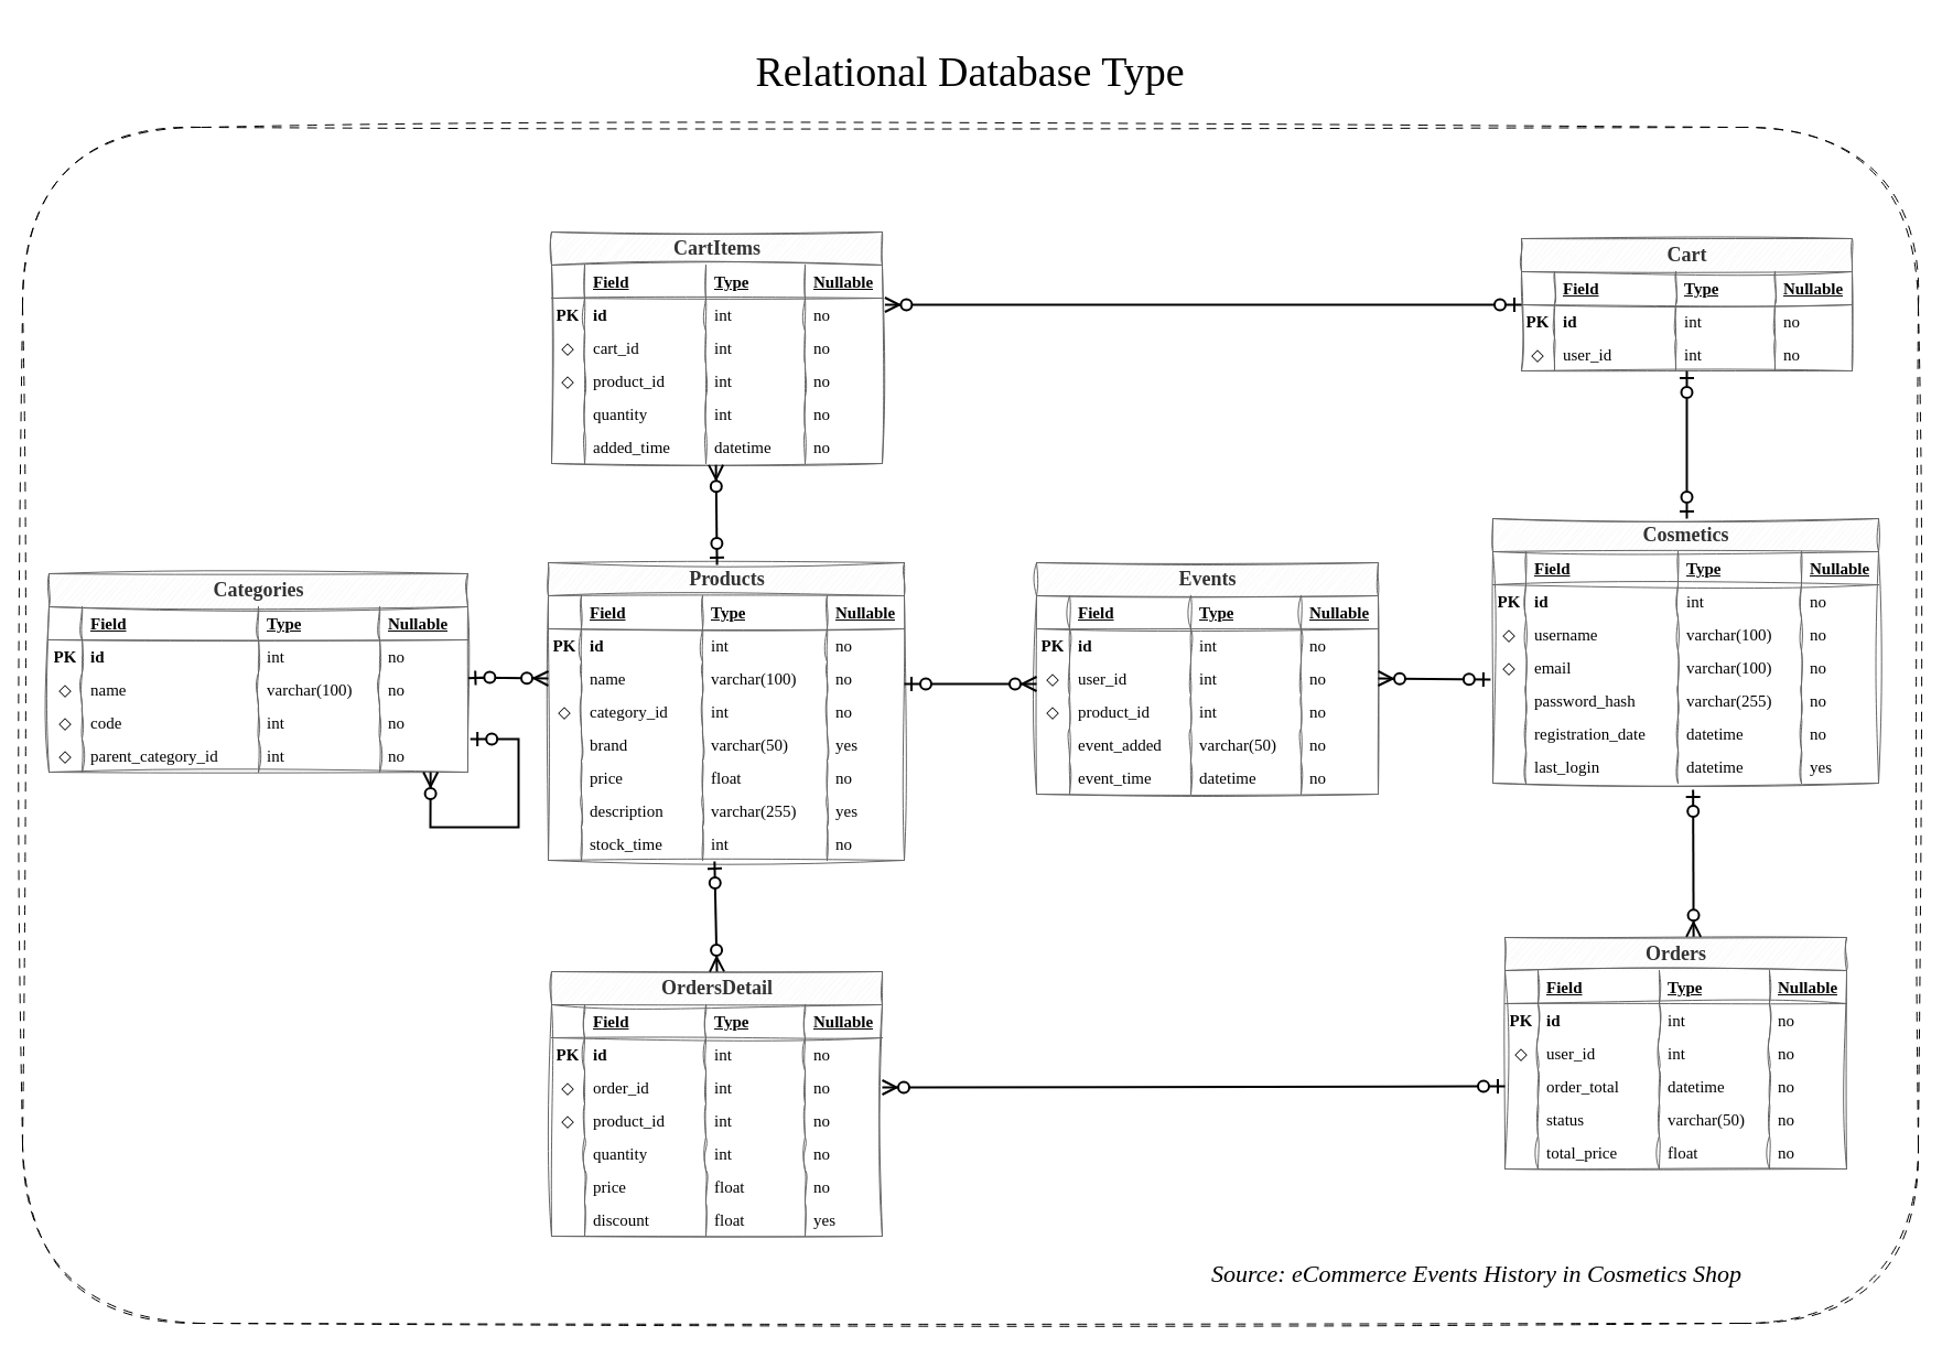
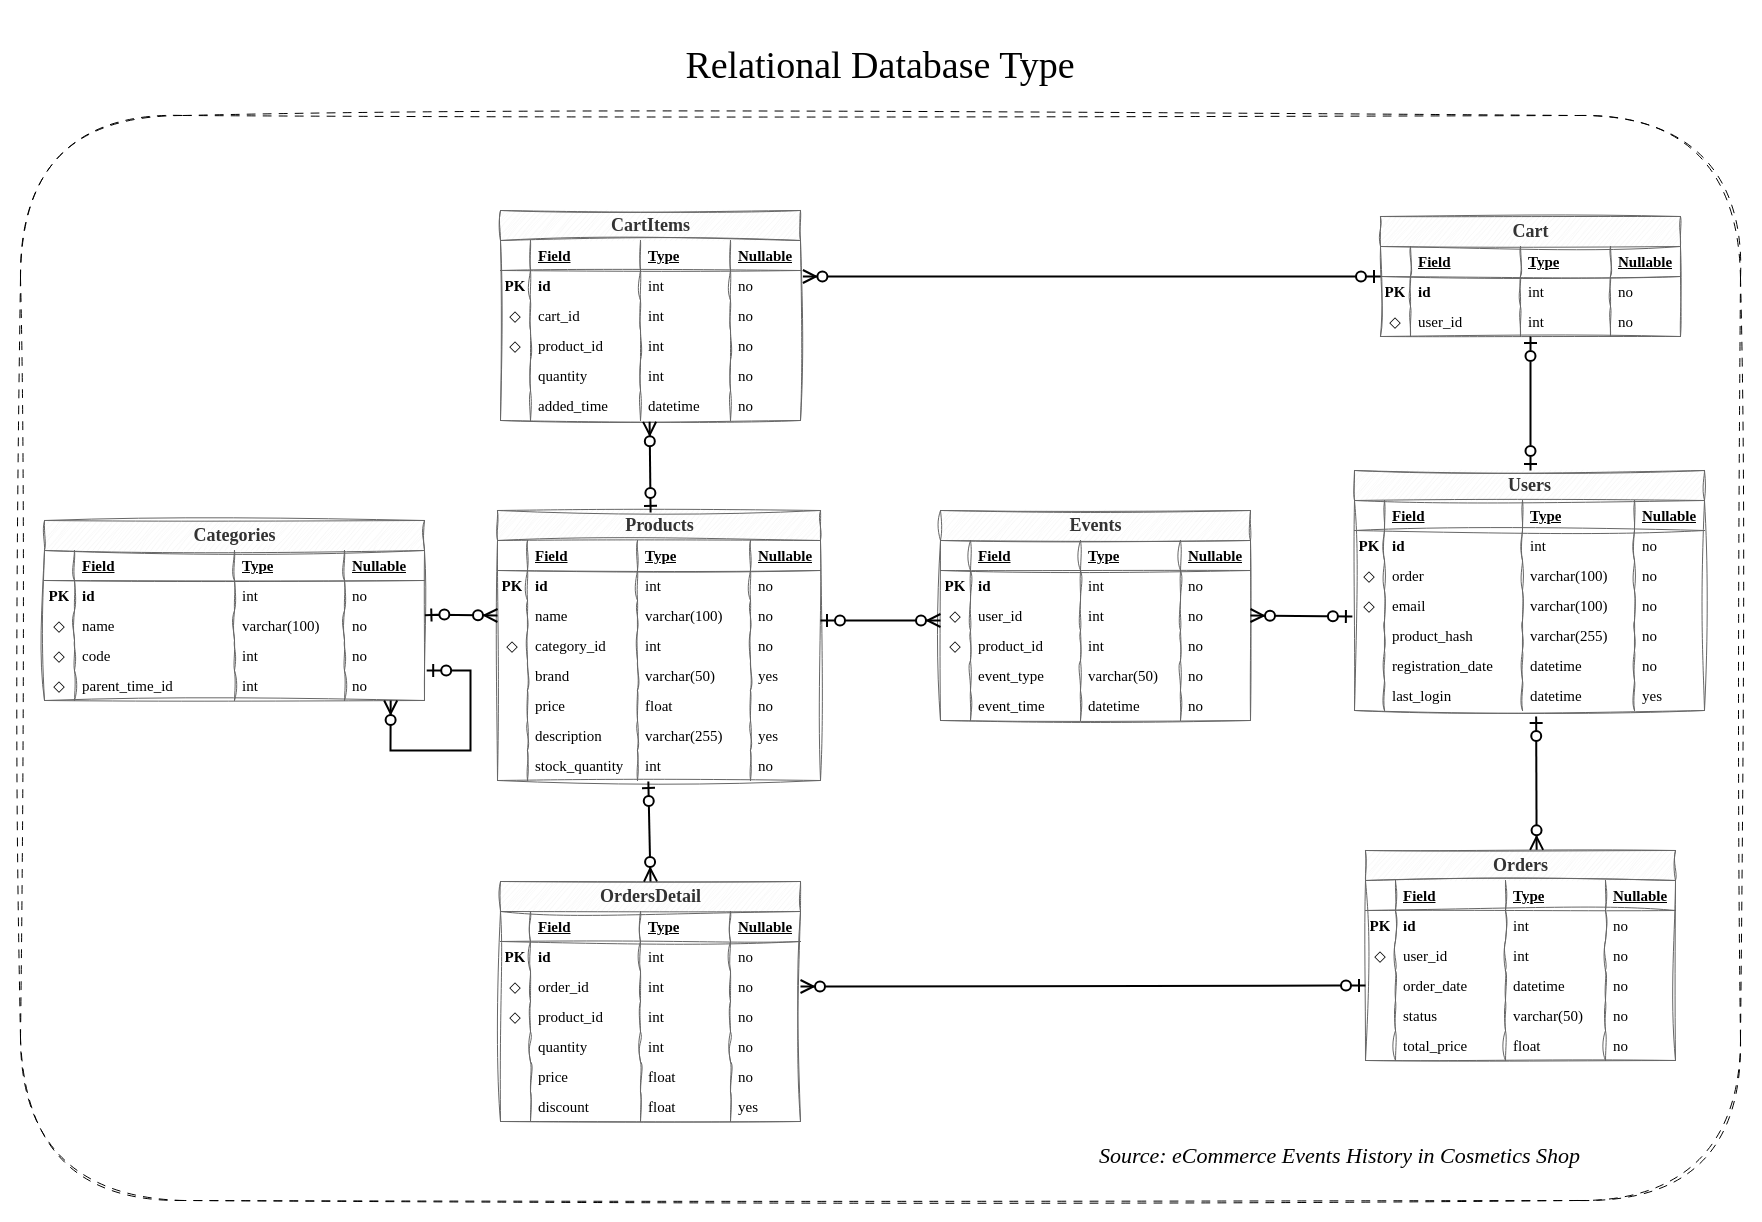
- <mxCell id="3" value="&lt;font style=&quot;font-size: 18px;&quot;&gt;Cosmetics&lt;/font&gt;" style="shape=table;startSize=30;container=1;collapsible=1;childLayout=tableLayout;fixedRows=1;rowLines=0;fontStyle=1;align=center;resizeLast=1;html=1;sketch=1;curveFitting=1;jiggle=2;shadow=0;strokeColor=#666666;fontFamily=Comic Sans MS;fillColor=#f5f5f5;fontColor=#333333;" parent="1" vertex="1"><mxGeometry x="1354" y="470" width="350" height="240" as="geometry" /></mxCell>
+ <mxCell id="3" value="&lt;font style=&quot;font-size: 18px;&quot;&gt;Users&lt;/font&gt;" style="shape=table;startSize=30;container=1;collapsible=1;childLayout=tableLayout;fixedRows=1;rowLines=0;fontStyle=1;align=center;resizeLast=1;html=1;sketch=1;curveFitting=1;jiggle=2;shadow=0;strokeColor=#666666;fontFamily=Comic Sans MS;fillColor=#f5f5f5;fontColor=#333333;" parent="1" vertex="1"><mxGeometry x="1354" y="470" width="350" height="240" as="geometry" /></mxCell>
- <mxCell id="16" value="&lt;font style=&quot;font-size: 15px;&quot;&gt;username&lt;/font&gt;" style="shape=partialRectangle;connectable=0;fillColor=none;top=0;left=0;bottom=0;right=0;align=left;spacingLeft=6;overflow=hidden;whiteSpace=wrap;html=1;sketch=1;curveFitting=1;jiggle=2;shadow=0;strokeColor=#666666;fontFamily=Comic Sans MS;fontSize=15;" parent="14" vertex="1"><mxGeometry x="30" width="138" height="30" as="geometry"><mxRectangle width="138" height="30" as="alternateBounds" /></mxGeometry></mxCell>
+ <mxCell id="16" value="&lt;font style=&quot;font-size: 15px;&quot;&gt;order&lt;/font&gt;" style="shape=partialRectangle;connectable=0;fillColor=none;top=0;left=0;bottom=0;right=0;align=left;spacingLeft=6;overflow=hidden;whiteSpace=wrap;html=1;sketch=1;curveFitting=1;jiggle=2;shadow=0;strokeColor=#666666;fontFamily=Comic Sans MS;fontSize=15;" parent="14" vertex="1"><mxGeometry x="30" width="138" height="30" as="geometry"><mxRectangle width="138" height="30" as="alternateBounds" /></mxGeometry></mxCell>
- <mxCell id="26" value="&lt;font style=&quot;font-size: 15px;&quot;&gt;password_hash&lt;/font&gt;" style="shape=partialRectangle;connectable=0;fillColor=none;top=0;left=0;bottom=0;right=0;align=left;spacingLeft=6;overflow=hidden;whiteSpace=wrap;html=1;sketch=1;curveFitting=1;jiggle=2;shadow=0;strokeColor=#666666;fontFamily=Comic Sans MS;fontSize=15;" parent="24" vertex="1"><mxGeometry x="30" width="138" height="30" as="geometry"><mxRectangle width="138" height="30" as="alternateBounds" /></mxGeometry></mxCell>
+ <mxCell id="26" value="&lt;font style=&quot;font-size: 15px;&quot;&gt;product_hash&lt;/font&gt;" style="shape=partialRectangle;connectable=0;fillColor=none;top=0;left=0;bottom=0;right=0;align=left;spacingLeft=6;overflow=hidden;whiteSpace=wrap;html=1;sketch=1;curveFitting=1;jiggle=2;shadow=0;strokeColor=#666666;fontFamily=Comic Sans MS;fontSize=15;" parent="24" vertex="1"><mxGeometry x="30" width="138" height="30" as="geometry"><mxRectangle width="138" height="30" as="alternateBounds" /></mxGeometry></mxCell>
- <mxCell id="129" value="event_added" style="shape=partialRectangle;connectable=0;fillColor=none;top=0;left=0;bottom=0;right=0;align=left;spacingLeft=6;overflow=hidden;whiteSpace=wrap;html=1;sketch=1;curveFitting=1;jiggle=2;shadow=0;strokeColor=#666666;fontFamily=Comic Sans MS;fontSize=15;" parent="127" vertex="1"><mxGeometry x="30" width="110" height="30" as="geometry"><mxRectangle width="110" height="30" as="alternateBounds" /></mxGeometry></mxCell>
+ <mxCell id="129" value="event_type" style="shape=partialRectangle;connectable=0;fillColor=none;top=0;left=0;bottom=0;right=0;align=left;spacingLeft=6;overflow=hidden;whiteSpace=wrap;html=1;sketch=1;curveFitting=1;jiggle=2;shadow=0;strokeColor=#666666;fontFamily=Comic Sans MS;fontSize=15;" parent="127" vertex="1"><mxGeometry x="30" width="110" height="30" as="geometry"><mxRectangle width="110" height="30" as="alternateBounds" /></mxGeometry></mxCell>
- <mxCell id="201" value="parent_category_id" style="shape=partialRectangle;connectable=0;fillColor=none;top=0;left=0;bottom=0;right=0;align=left;spacingLeft=6;overflow=hidden;whiteSpace=wrap;html=1;sketch=1;curveFitting=1;jiggle=2;shadow=0;strokeColor=#666666;fontFamily=Comic Sans MS;fontSize=15;" parent="199" vertex="1"><mxGeometry x="30" width="160" height="30" as="geometry"><mxRectangle width="160" height="30" as="alternateBounds" /></mxGeometry></mxCell>
+ <mxCell id="201" value="parent_time_id" style="shape=partialRectangle;connectable=0;fillColor=none;top=0;left=0;bottom=0;right=0;align=left;spacingLeft=6;overflow=hidden;whiteSpace=wrap;html=1;sketch=1;curveFitting=1;jiggle=2;shadow=0;strokeColor=#666666;fontFamily=Comic Sans MS;fontSize=15;" parent="199" vertex="1"><mxGeometry x="30" width="160" height="30" as="geometry"><mxRectangle width="160" height="30" as="alternateBounds" /></mxGeometry></mxCell>
- <mxCell id="175" value="stock_time" style="shape=partialRectangle;connectable=0;fillColor=none;top=0;left=0;bottom=0;right=0;align=left;spacingLeft=6;overflow=hidden;whiteSpace=wrap;html=1;sketch=1;curveFitting=1;jiggle=2;shadow=0;strokeColor=#666666;fontFamily=Comic Sans MS;fontSize=15;" parent="173" vertex="1"><mxGeometry x="30" width="110" height="30" as="geometry"><mxRectangle width="110" height="30" as="alternateBounds" /></mxGeometry></mxCell>
+ <mxCell id="175" value="stock_quantity" style="shape=partialRectangle;connectable=0;fillColor=none;top=0;left=0;bottom=0;right=0;align=left;spacingLeft=6;overflow=hidden;whiteSpace=wrap;html=1;sketch=1;curveFitting=1;jiggle=2;shadow=0;strokeColor=#666666;fontFamily=Comic Sans MS;fontSize=15;" parent="173" vertex="1"><mxGeometry x="30" width="110" height="30" as="geometry"><mxRectangle width="110" height="30" as="alternateBounds" /></mxGeometry></mxCell>
- <mxCell id="57" value="order_total" style="shape=partialRectangle;connectable=0;fillColor=none;top=0;left=0;bottom=0;right=0;align=left;spacingLeft=6;overflow=hidden;whiteSpace=wrap;html=1;sketch=1;curveFitting=1;jiggle=2;shadow=0;strokeColor=#666666;fontFamily=Comic Sans MS;fontSize=15;" parent="55" vertex="1"><mxGeometry x="30" width="110" height="30" as="geometry"><mxRectangle width="110" height="30" as="alternateBounds" /></mxGeometry></mxCell>
+ <mxCell id="57" value="order_date" style="shape=partialRectangle;connectable=0;fillColor=none;top=0;left=0;bottom=0;right=0;align=left;spacingLeft=6;overflow=hidden;whiteSpace=wrap;html=1;sketch=1;curveFitting=1;jiggle=2;shadow=0;strokeColor=#666666;fontFamily=Comic Sans MS;fontSize=15;" parent="55" vertex="1"><mxGeometry x="30" width="110" height="30" as="geometry"><mxRectangle width="110" height="30" as="alternateBounds" /></mxGeometry></mxCell>
